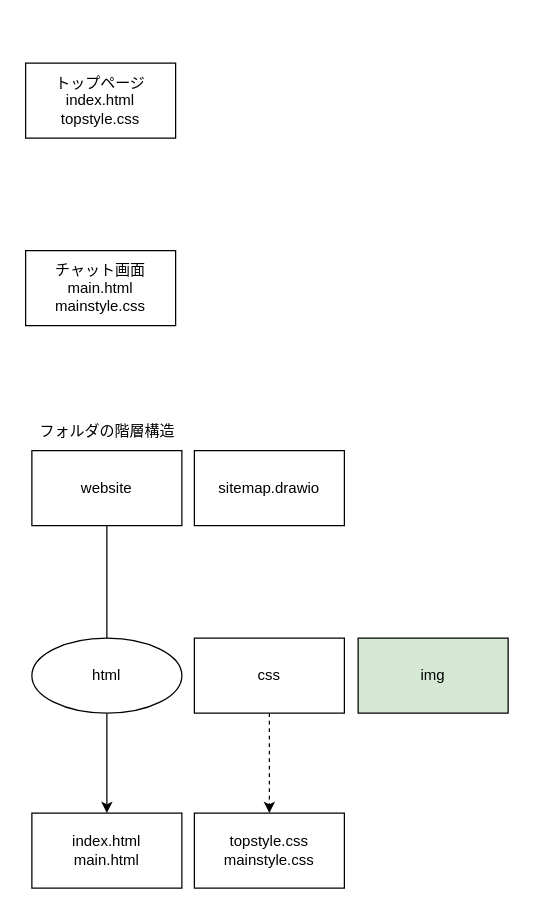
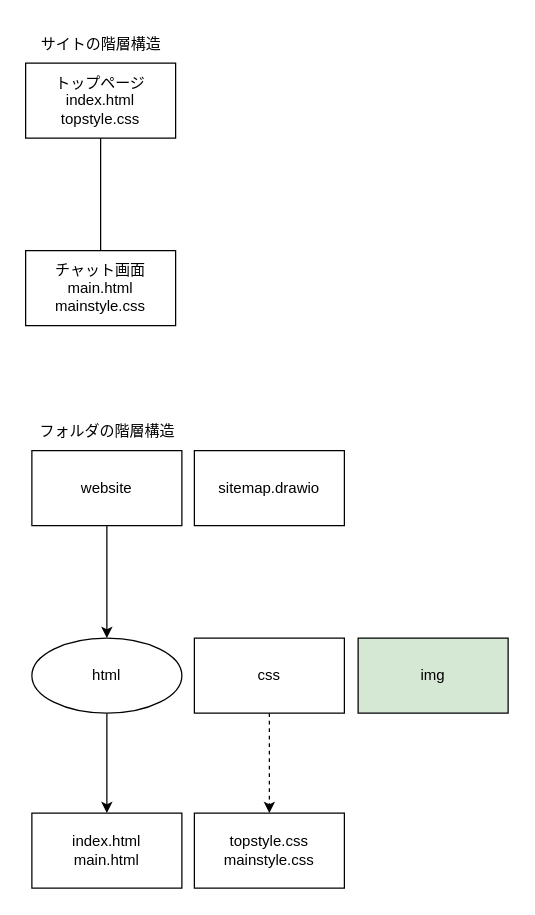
+ <mxCell id="5" value="サイトの階層構造" style="text;html=1;align=center;verticalAlign=middle;resizable=0;points=[];autosize=1;strokeColor=none;fillColor=none;" vertex="1" parent="1"><mxGeometry x="20" y="20" width="120" height="30" as="geometry" /></mxCell>
+ <mxCell id="4" value="" style="endArrow=none;html=1;entryX=0.5;entryY=1;entryDx=0;entryDy=0;exitX=0.5;exitY=0;exitDx=0;exitDy=0;" parent="1" source="3" target="2" edge="1"><mxGeometry width="50" height="50" relative="1" as="geometry"><mxPoint x="55" y="180" as="sourcePoint" /><mxPoint x="105" y="130" as="targetPoint" /></mxGeometry></mxCell>
- <mxCell id="9" value="" style="edgeStyle=none;html=1;endArrow=none;" edge="1" source="10" target="8" parent="1"><mxGeometry relative="1" as="geometry" /></mxCell>
+ <mxCell id="9" value="" style="edgeStyle=none;html=1;" edge="1" source="10" target="8" parent="1"><mxGeometry relative="1" as="geometry" /></mxCell>
